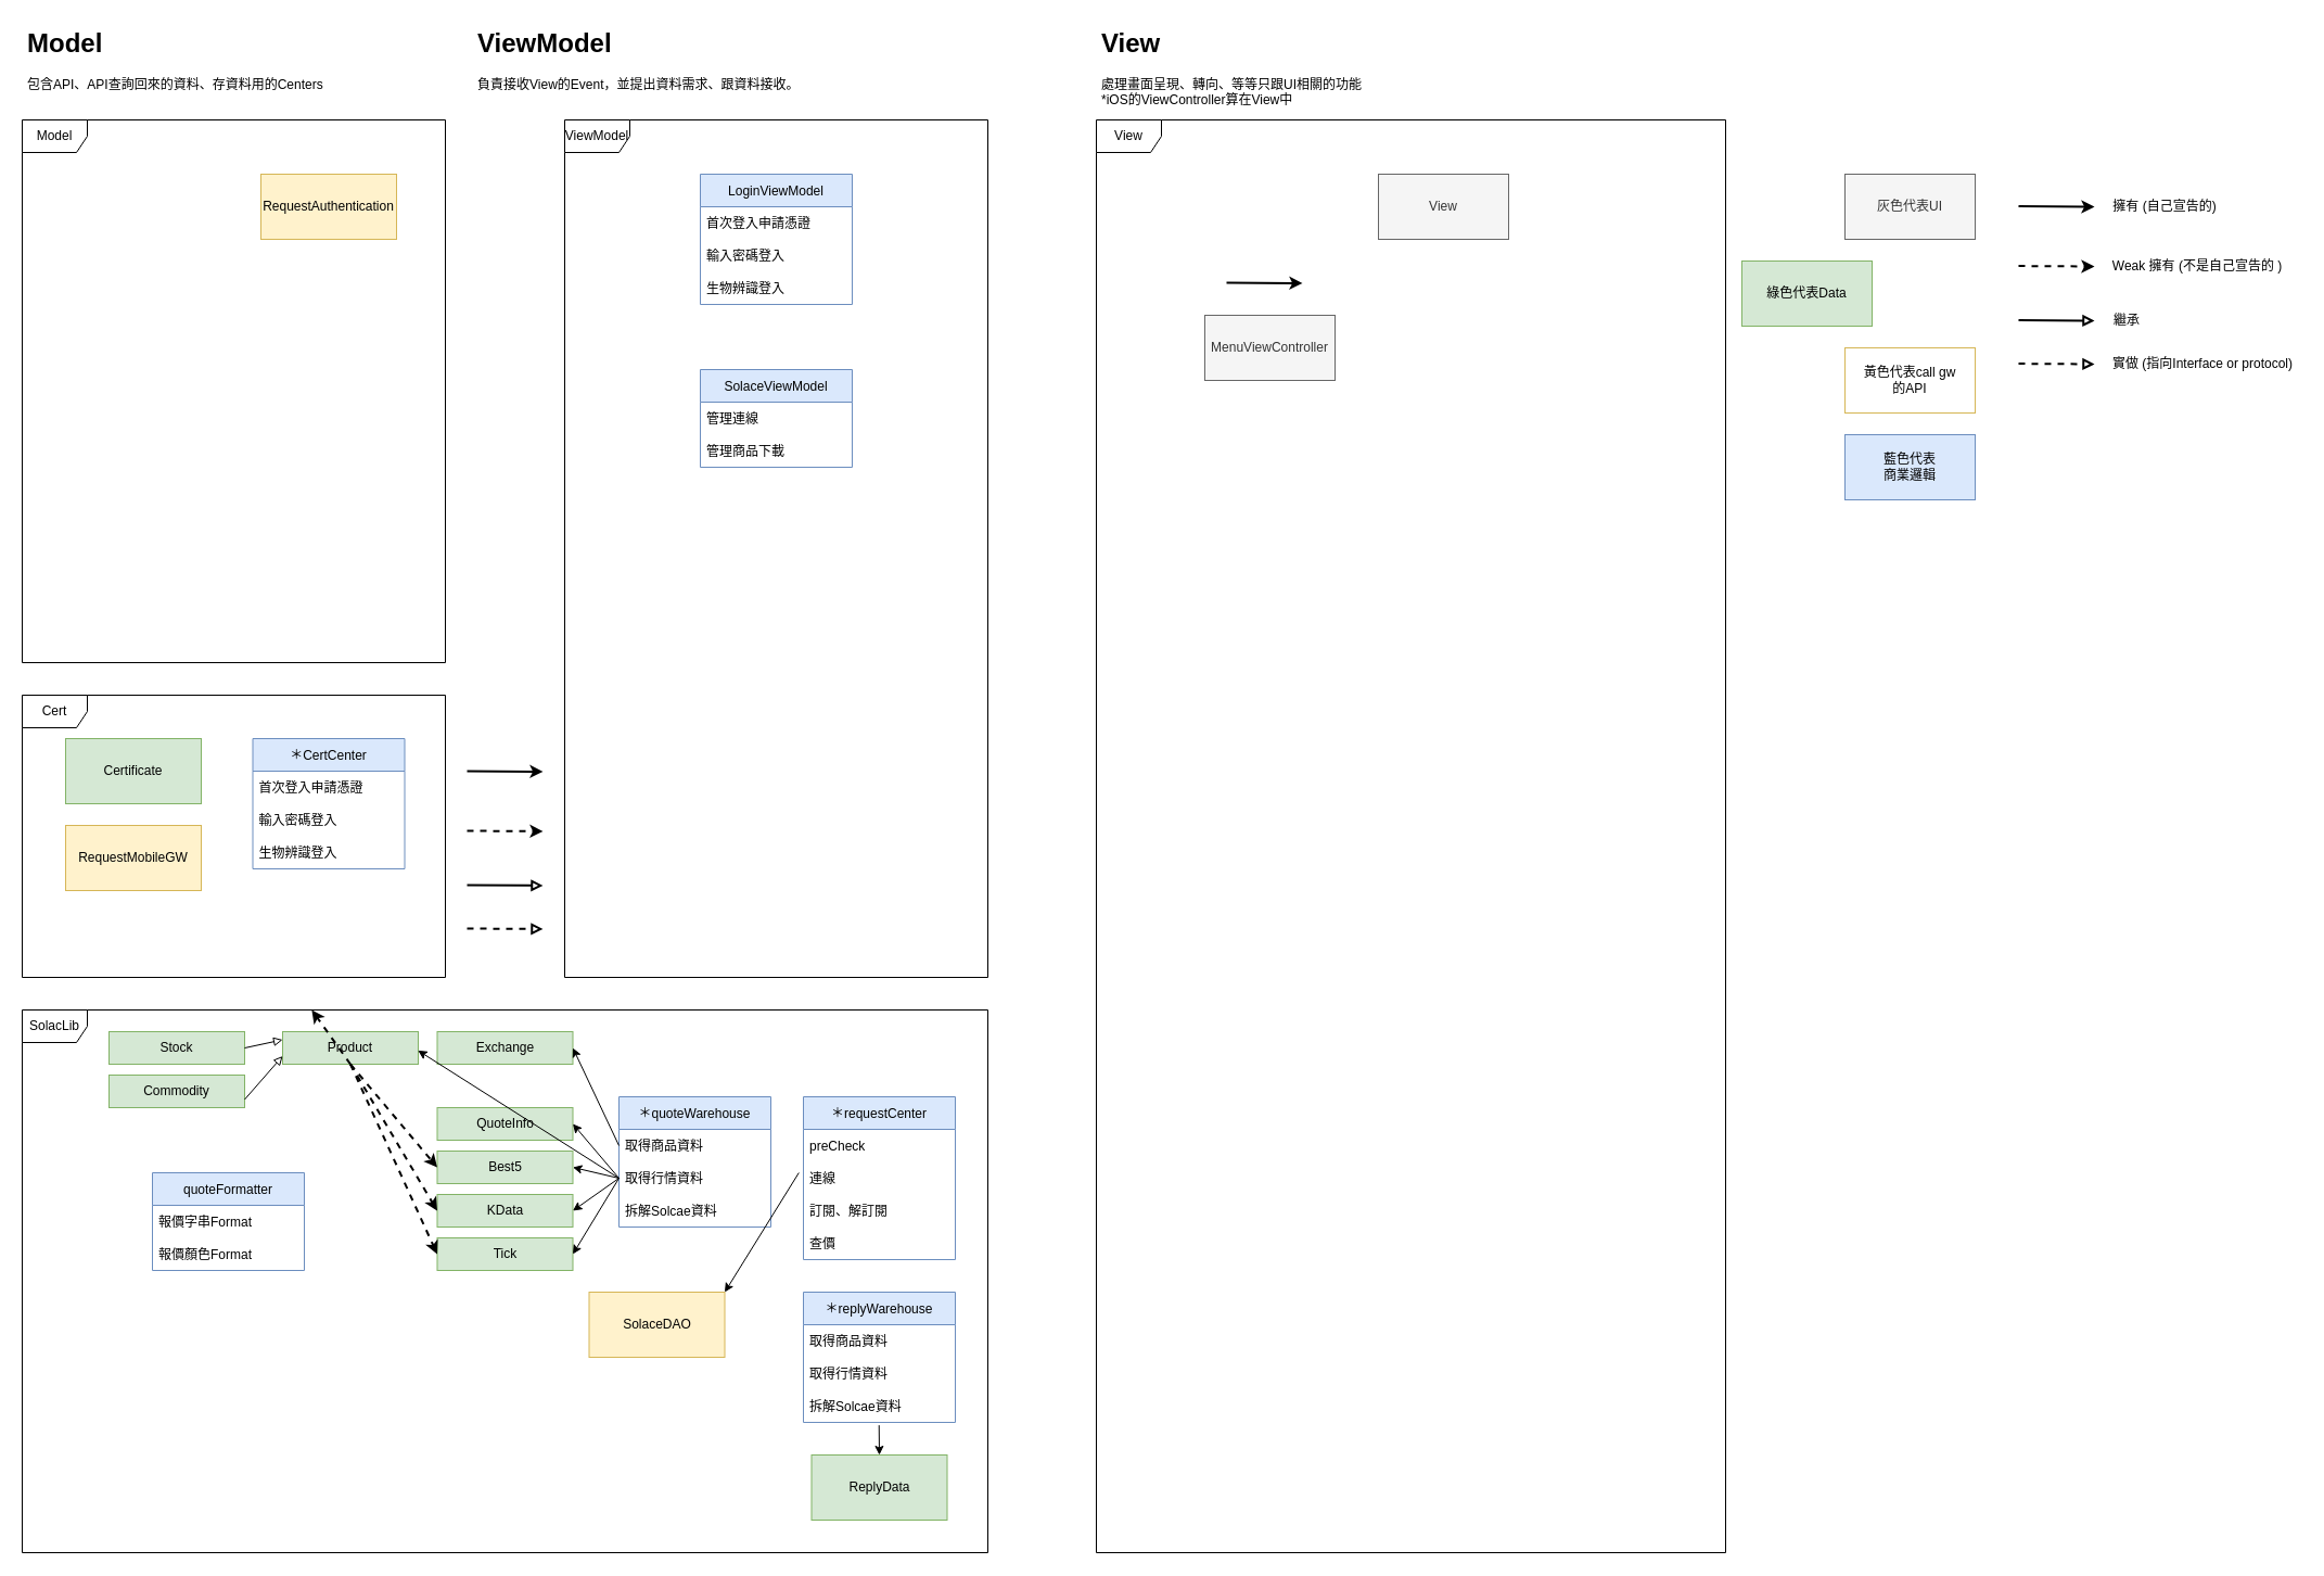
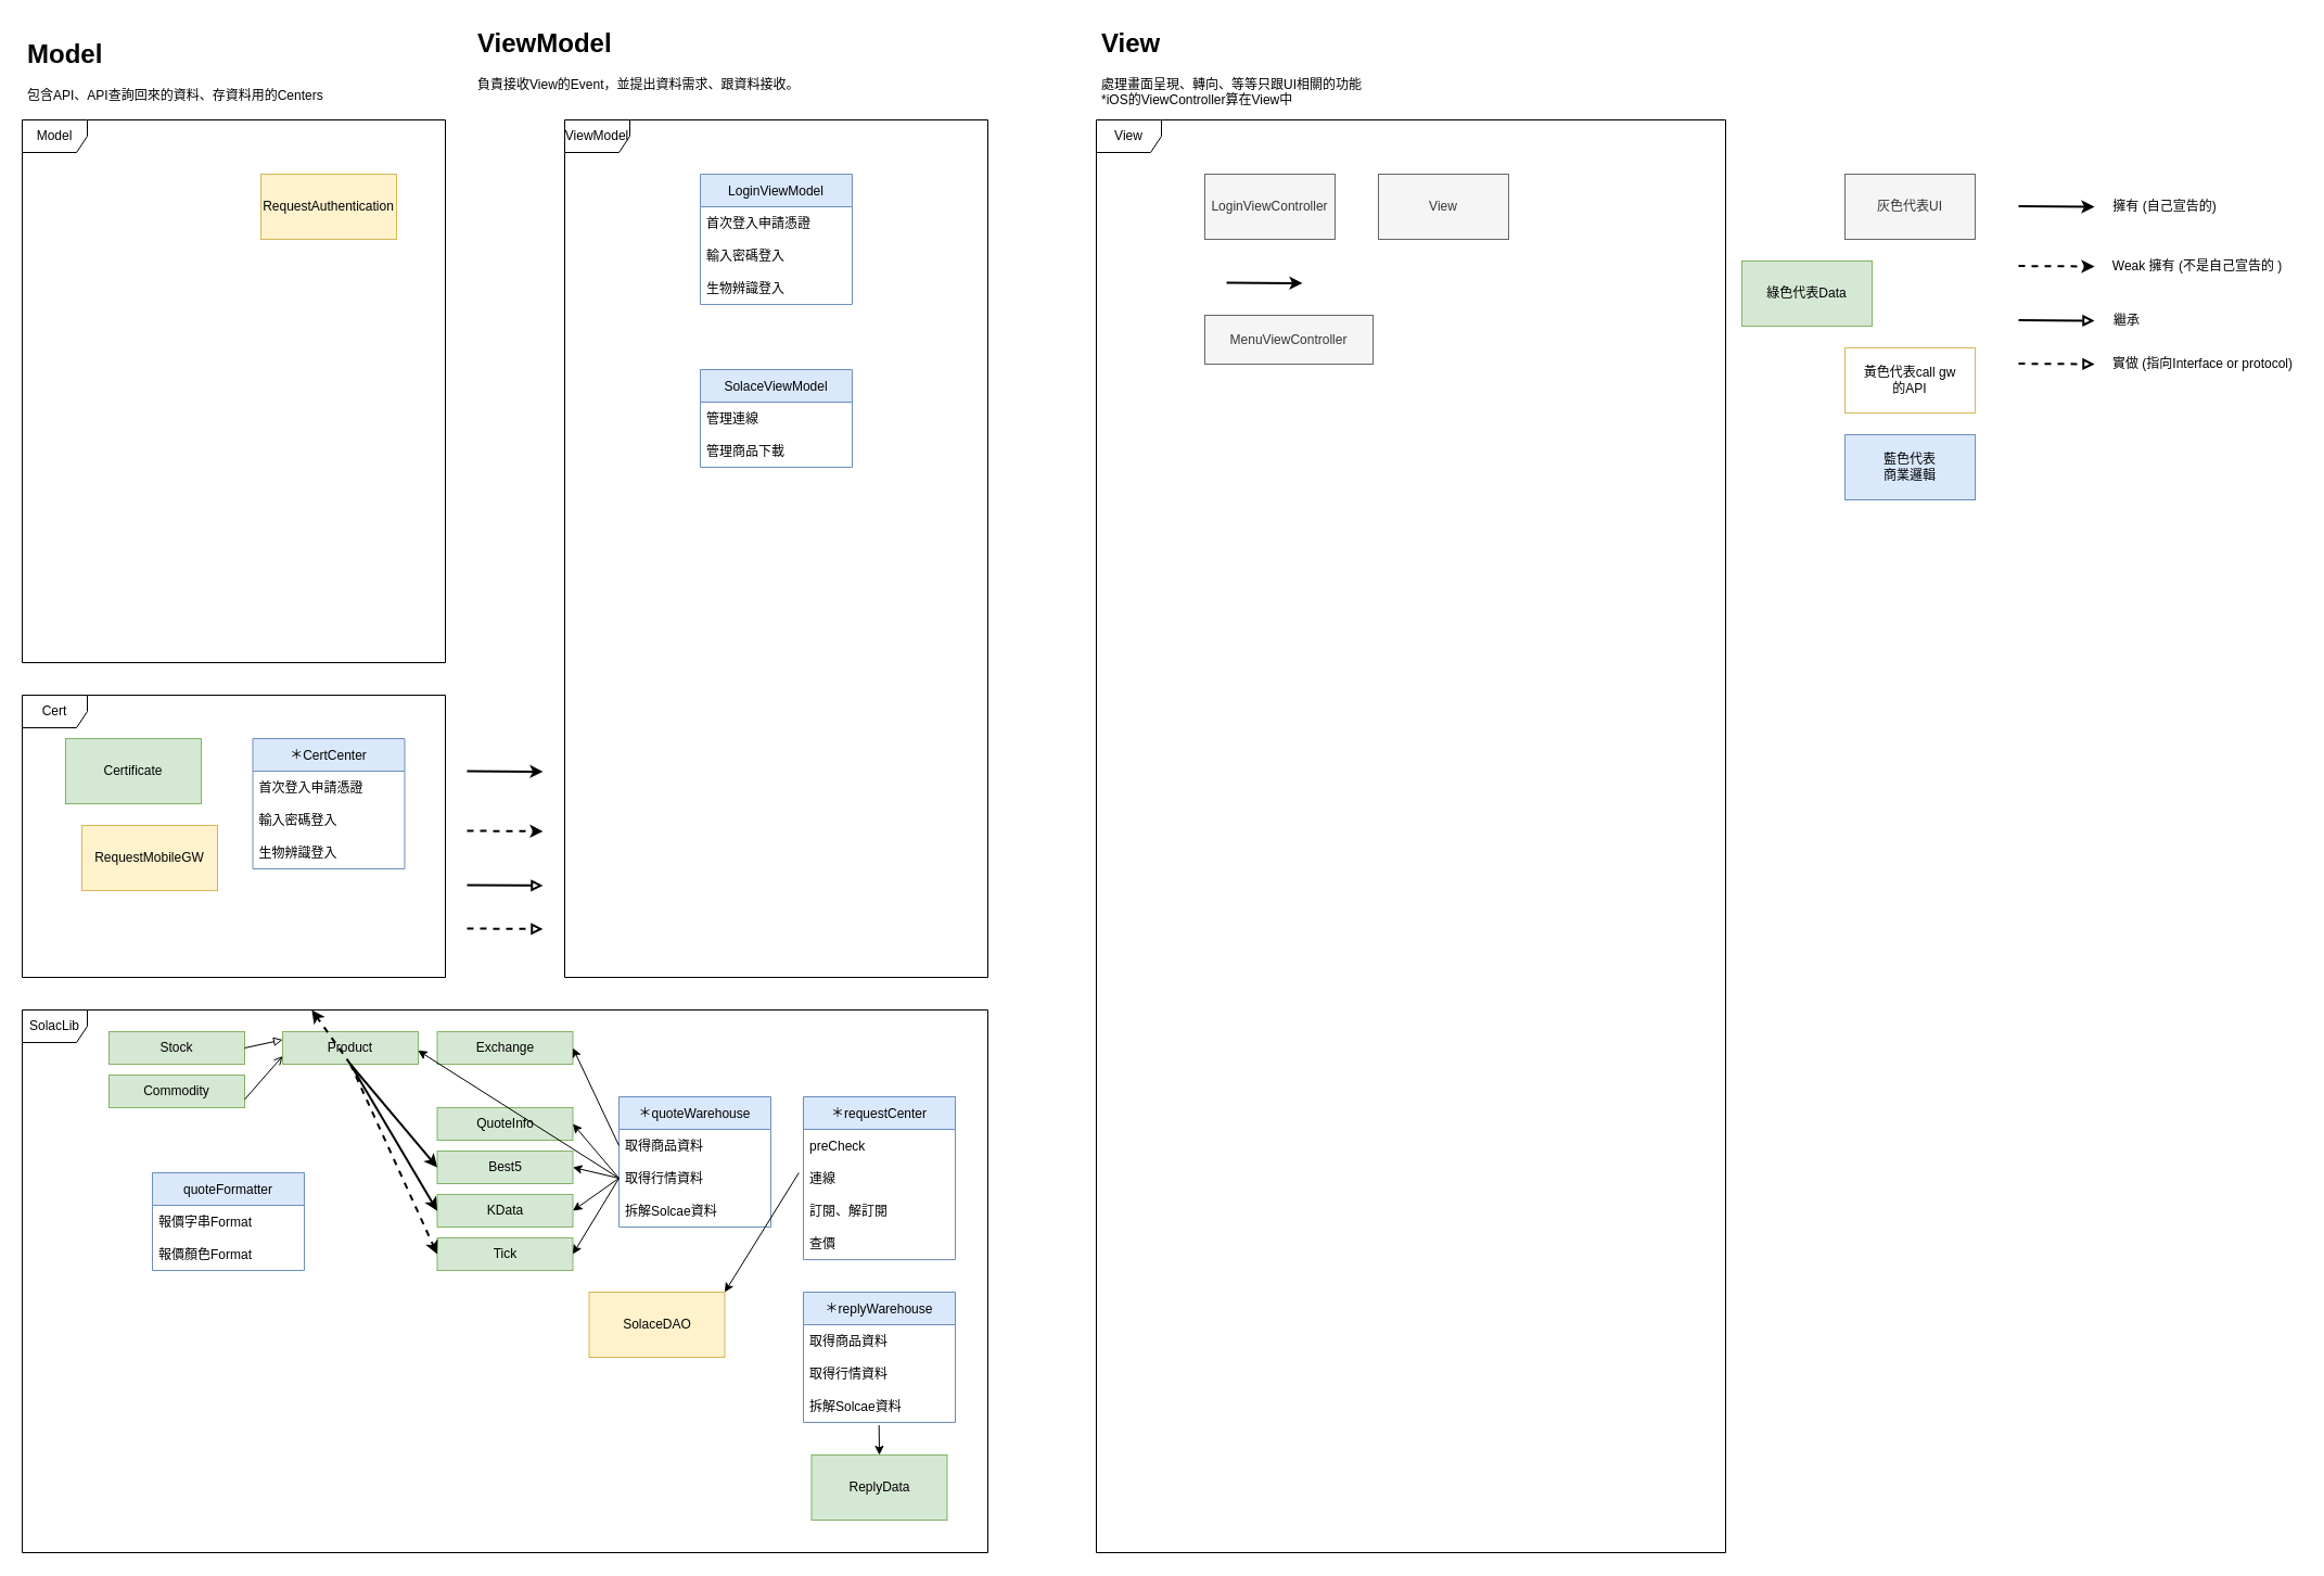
- <mxCell id="6" value="&lt;h1&gt;Model&lt;/h1&gt;&lt;p&gt;包含API、API查詢回來的資料、存資料用的Centers&lt;/p&gt;" style="text;html=1;strokeColor=none;fillColor=none;spacing=5;spacingTop=-20;whiteSpace=wrap;overflow=hidden;rounded=0;" parent="1" vertex="1"><mxGeometry x="20" y="20" width="390" height="70" as="geometry" /></mxCell>
+ <mxCell id="6" value="&lt;h1&gt;Model&lt;/h1&gt;&lt;p&gt;包含API、API查詢回來的資料、存資料用的Centers&lt;/p&gt;" style="text;html=1;strokeColor=none;fillColor=none;spacing=5;spacingTop=-20;whiteSpace=wrap;overflow=hidden;rounded=0;" parent="1" vertex="1"><mxGeometry x="20" y="30" width="390" height="70" as="geometry" /></mxCell>
+ <mxCell id="10" value="LoginViewController" style="rounded=0;whiteSpace=wrap;html=1;fillColor=#f5f5f5;fontColor=#333333;strokeColor=#666666;" parent="1" vertex="1"><mxGeometry x="1110" y="160" width="120" height="60" as="geometry" /></mxCell>
- <mxCell id="36" value="MenuViewController" style="rounded=0;whiteSpace=wrap;html=1;fillColor=#f5f5f5;fontColor=#333333;strokeColor=#666666;" vertex="1" parent="1"><mxGeometry x="1110" y="290" width="120" height="60" as="geometry" /></mxCell>
+ <mxCell id="36" value="MenuViewController" style="rounded=0;whiteSpace=wrap;html=1;fillColor=#f5f5f5;fontColor=#333333;strokeColor=#666666;" vertex="1" parent="1"><mxGeometry x="1110" y="290" width="155" height="45" as="geometry" /></mxCell>
- <mxCell id="22" value="RequestMobileGW" style="rounded=0;whiteSpace=wrap;html=1;fillColor=#fff2cc;strokeColor=#d6b656;" parent="1" vertex="1"><mxGeometry x="60" y="760" width="125" height="60" as="geometry" /></mxCell>
+ <mxCell id="22" value="RequestMobileGW" style="rounded=0;whiteSpace=wrap;html=1;fillColor=#fff2cc;strokeColor=#d6b656;" parent="1" vertex="1"><mxGeometry x="75" y="760" width="125" height="60" as="geometry" /></mxCell>
- <mxCell id="55" value="" style="endArrow=block;html=1;rounded=0;strokeWidth=1;endFill=0;exitX=1;exitY=0.75;exitDx=0;exitDy=0;entryX=0;entryY=0.75;entryDx=0;entryDy=0;" edge="1" parent="1" source="53" target="51"><mxGeometry width="50" height="50" relative="1" as="geometry"><mxPoint x="242.5" y="1160" as="sourcePoint" /><mxPoint x="312.5" y="1160.43" as="targetPoint" /></mxGeometry></mxCell>
+ <mxCell id="55" value="" style="endArrow=open;html=1;rounded=0;strokeWidth=1;endFill=0;exitX=1;exitY=0.75;exitDx=0;exitDy=0;entryX=0;entryY=0.75;entryDx=0;entryDy=0;" edge="1" parent="1" source="53" target="51"><mxGeometry width="50" height="50" relative="1" as="geometry"><mxPoint x="242.5" y="1160" as="sourcePoint" /><mxPoint x="312.5" y="1160.43" as="targetPoint" /></mxGeometry></mxCell>
- <mxCell id="78" value="" style="endArrow=classic;html=1;rounded=0;strokeWidth=2;dashed=1;entryX=0;entryY=0.5;entryDx=0;entryDy=0;exitX=0.5;exitY=1;exitDx=0;exitDy=0;" edge="1" parent="1" source="51" target="57"><mxGeometry width="50" height="50" relative="1" as="geometry"><mxPoint x="270" y="1069.66" as="sourcePoint" /><mxPoint x="340" y="1070.09" as="targetPoint" /></mxGeometry></mxCell>
+ <mxCell id="78" value="" style="endArrow=classic;html=1;rounded=0;strokeWidth=2;dashed=0;entryX=0;entryY=0.5;entryDx=0;entryDy=0;exitX=0.5;exitY=1;exitDx=0;exitDy=0;" edge="1" parent="1" source="51" target="57"><mxGeometry width="50" height="50" relative="1" as="geometry"><mxPoint x="270" y="1069.66" as="sourcePoint" /><mxPoint x="340" y="1070.09" as="targetPoint" /></mxGeometry></mxCell>
- <mxCell id="79" value="" style="endArrow=classic;html=1;rounded=0;strokeWidth=2;dashed=1;entryX=0;entryY=0.5;entryDx=0;entryDy=0;exitX=0.5;exitY=1;exitDx=0;exitDy=0;" edge="1" parent="1" source="51" target="59"><mxGeometry width="50" height="50" relative="1" as="geometry"><mxPoint x="287.5" y="1130" as="sourcePoint" /><mxPoint x="357.5" y="1130.43" as="targetPoint" /></mxGeometry></mxCell>
+ <mxCell id="79" value="" style="endArrow=classic;html=1;rounded=0;strokeWidth=2;dashed=0;entryX=0;entryY=0.5;entryDx=0;entryDy=0;exitX=0.5;exitY=1;exitDx=0;exitDy=0;" edge="1" parent="1" source="51" target="59"><mxGeometry width="50" height="50" relative="1" as="geometry"><mxPoint x="287.5" y="1130" as="sourcePoint" /><mxPoint x="357.5" y="1130.43" as="targetPoint" /></mxGeometry></mxCell>
